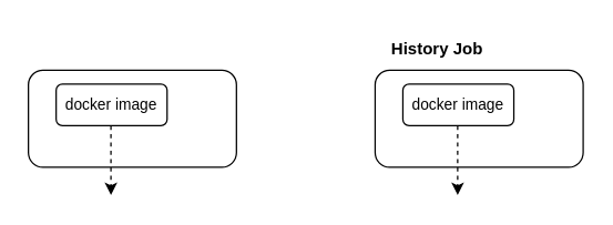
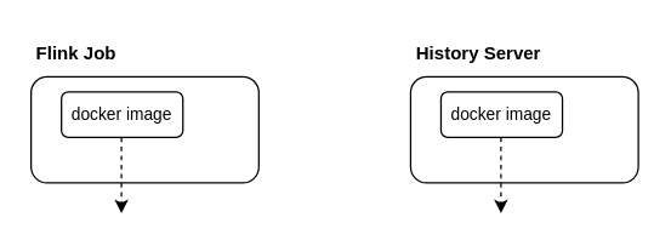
+ <mxCell id="4" value="Flink Job" style="text;html=1;align=center;verticalAlign=middle;whiteSpace=wrap;rounded=0;fontStyle=1" vertex="1" parent="1"><mxGeometry x="20" y="20" width="60" height="30" as="geometry" /></mxCell>
- <mxCell id="5" value="History Job" style="text;html=1;align=center;verticalAlign=middle;whiteSpace=wrap;rounded=0;fontStyle=1" vertex="1" parent="1"><mxGeometry x="270" y="20" width="90" height="30" as="geometry" /></mxCell>
+ <mxCell id="5" value="History Server" style="text;html=1;align=center;verticalAlign=middle;whiteSpace=wrap;rounded=0;fontStyle=1" vertex="1" parent="1"><mxGeometry x="270" y="20" width="90" height="30" as="geometry" /></mxCell>
